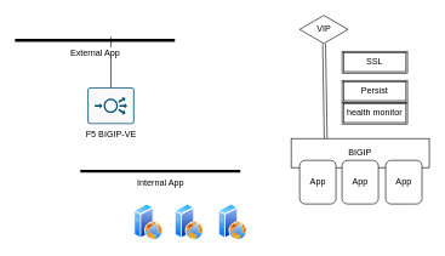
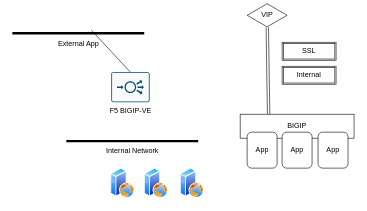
- <mxCell id="9" value="VIP" style="html=1;whiteSpace=wrap;aspect=fixed;shape=isoRectangle;" vertex="1" parent="1"><mxGeometry x="411.66" y="20" width="66.67" height="40" as="geometry" /></mxCell>
+ <mxCell id="9" value="VIP" style="html=1;whiteSpace=wrap;aspect=fixed;shape=isoRectangle;" vertex="1" parent="1"><mxGeometry x="411.66" y="5" width="66.67" height="40" as="geometry" /></mxCell>
- <mxCell id="14" value="Persist" style="shape=ext;double=1;rounded=0;whiteSpace=wrap;html=1;" vertex="1" parent="1"><mxGeometry x="470" y="110" width="90" height="30" as="geometry" /></mxCell>
+ <mxCell id="14" value="Internal" style="shape=ext;double=1;rounded=0;whiteSpace=wrap;html=1;" vertex="1" parent="1"><mxGeometry x="470" y="110" width="90" height="30" as="geometry" /></mxCell>
- <mxCell id="2" value="F5 BIGIP-VE&lt;br&gt;" style="points=[[0.015,0.015,0],[0.985,0.015,0],[0.985,0.985,0],[0.015,0.985,0],[0.25,0,0],[0.5,0,0],[0.75,0,0],[1,0.25,0],[1,0.5,0],[1,0.75,0],[0.75,1,0],[0.5,1,0],[0.25,1,0],[0,0.75,0],[0,0.5,0],[0,0.25,0]];verticalLabelPosition=bottom;html=1;verticalAlign=top;aspect=fixed;align=center;pointerEvents=1;shape=mxgraph.cisco19.rect;prIcon=load_balancer;fillColor=#FAFAFA;strokeColor=#005073;" vertex="1" parent="1"><mxGeometry x="120" y="120" width="64" height="50" as="geometry" /></mxCell>
+ <mxCell id="2" value="F5 BIGIP-VE&lt;br&gt;" style="points=[[0.015,0.015,0],[0.985,0.015,0],[0.985,0.985,0],[0.015,0.985,0],[0.25,0,0],[0.5,0,0],[0.75,0,0],[1,0.25,0],[1,0.5,0],[1,0.75,0],[0.75,1,0],[0.5,1,0],[0.25,1,0],[0,0.75,0],[0,0.5,0],[0,0.25,0]];verticalLabelPosition=bottom;html=1;verticalAlign=top;aspect=fixed;align=center;pointerEvents=1;shape=mxgraph.cisco19.rect;prIcon=load_balancer;fillColor=#FAFAFA;strokeColor=#005073;" vertex="1" parent="1"><mxGeometry x="185" y="120" width="64" height="50" as="geometry" /></mxCell>
- <mxCell id="12" value="health monitor" style="shape=ext;double=1;rounded=0;whiteSpace=wrap;html=1;" vertex="1" parent="1"><mxGeometry x="470" y="140" width="90" height="30" as="geometry" /></mxCell>
- <mxCell id="4" value="Internal App" style="line;strokeWidth=4;html=1;perimeter=backbonePerimeter;points=[];outlineConnect=0;" vertex="1" parent="1"><mxGeometry x="110" y="230" width="220" height="10" as="geometry" /></mxCell>
+ <mxCell id="4" value="Internal Network" style="line;strokeWidth=4;html=1;perimeter=backbonePerimeter;points=[];outlineConnect=0;" vertex="1" parent="1"><mxGeometry x="110" y="230" width="220" height="10" as="geometry" /></mxCell>
